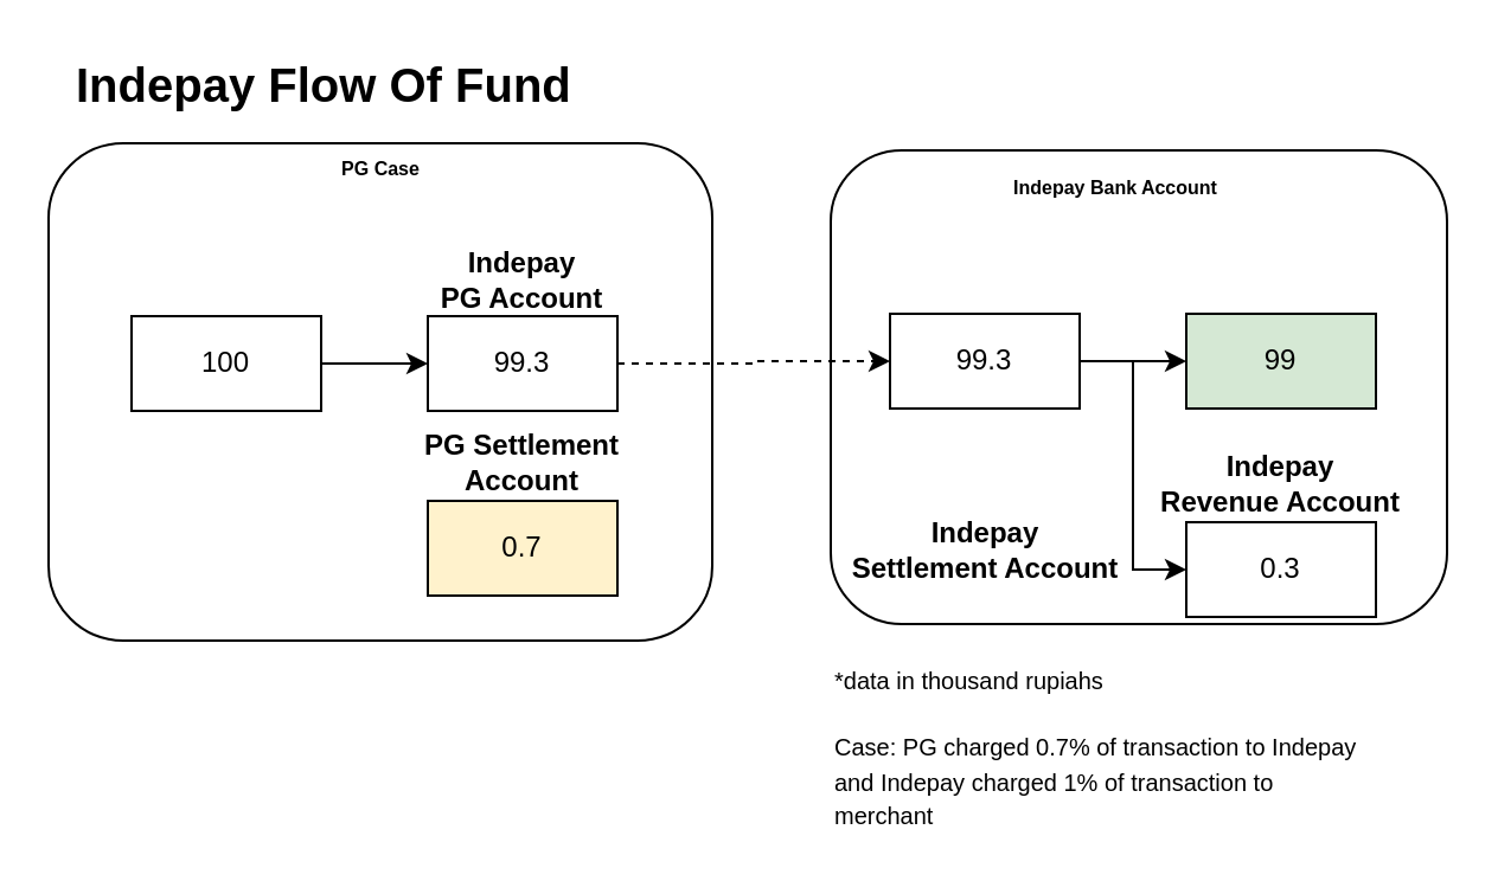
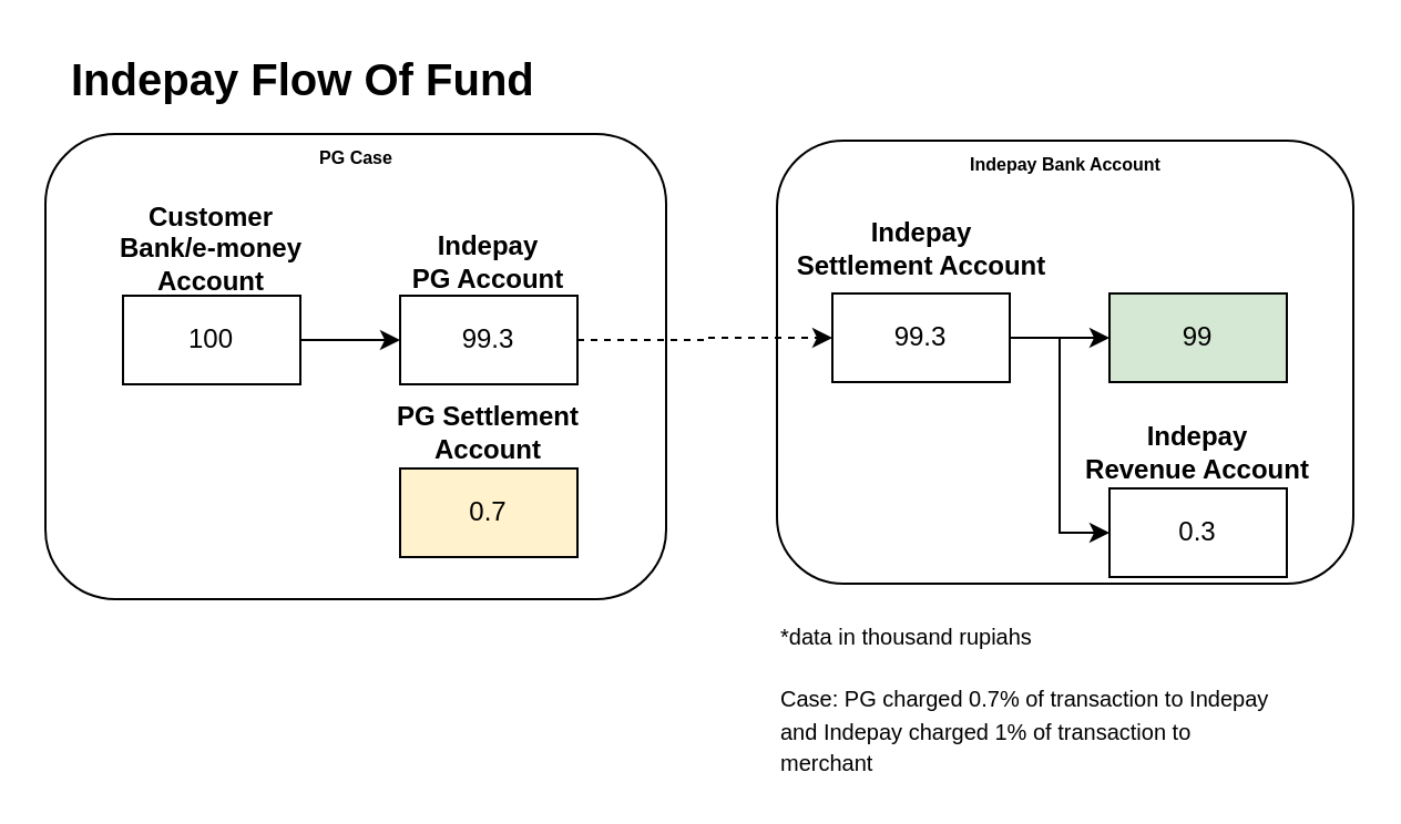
- <mxCell id="19" value="&lt;font style=&quot;font-size: 8px;&quot;&gt;Indepay Bank Account&lt;/font&gt;" style="text;html=1;strokeColor=none;fillColor=none;align=center;verticalAlign=middle;whiteSpace=wrap;rounded=0;fontStyle=1" vertex="1" parent="1"><mxGeometry x="418.75" y="68" width="102.5" height="20" as="geometry" /></mxCell>
+ <mxCell id="19" value="&lt;font style=&quot;font-size: 8px;&quot;&gt;Indepay Bank Account&lt;/font&gt;" style="text;html=1;strokeColor=none;fillColor=none;align=center;verticalAlign=middle;whiteSpace=wrap;rounded=0;fontStyle=1" vertex="1" parent="1"><mxGeometry x="428.75" y="63" width="102.5" height="20" as="geometry" /></mxCell>
+ <mxCell id="5" value="Customer Bank/e-money&lt;br&gt;Account" style="text;html=1;strokeColor=none;fillColor=none;align=center;verticalAlign=middle;whiteSpace=wrap;rounded=0;fontStyle=1" vertex="1" parent="1"><mxGeometry x="50" y="97" width="90" height="30" as="geometry" /></mxCell>
- <mxCell id="12" value="Indepay&lt;br&gt;Settlement Account" style="text;html=1;strokeColor=none;fillColor=none;align=center;verticalAlign=middle;whiteSpace=wrap;rounded=0;fontStyle=1" vertex="1" parent="1"><mxGeometry x="357.5" y="217" width="115" height="30" as="geometry" /></mxCell>
+ <mxCell id="12" value="Indepay&lt;br&gt;Settlement Account" style="text;html=1;strokeColor=none;fillColor=none;align=center;verticalAlign=middle;whiteSpace=wrap;rounded=0;fontStyle=1" vertex="1" parent="1"><mxGeometry x="357.5" y="97" width="115" height="30" as="geometry" /></mxCell>
